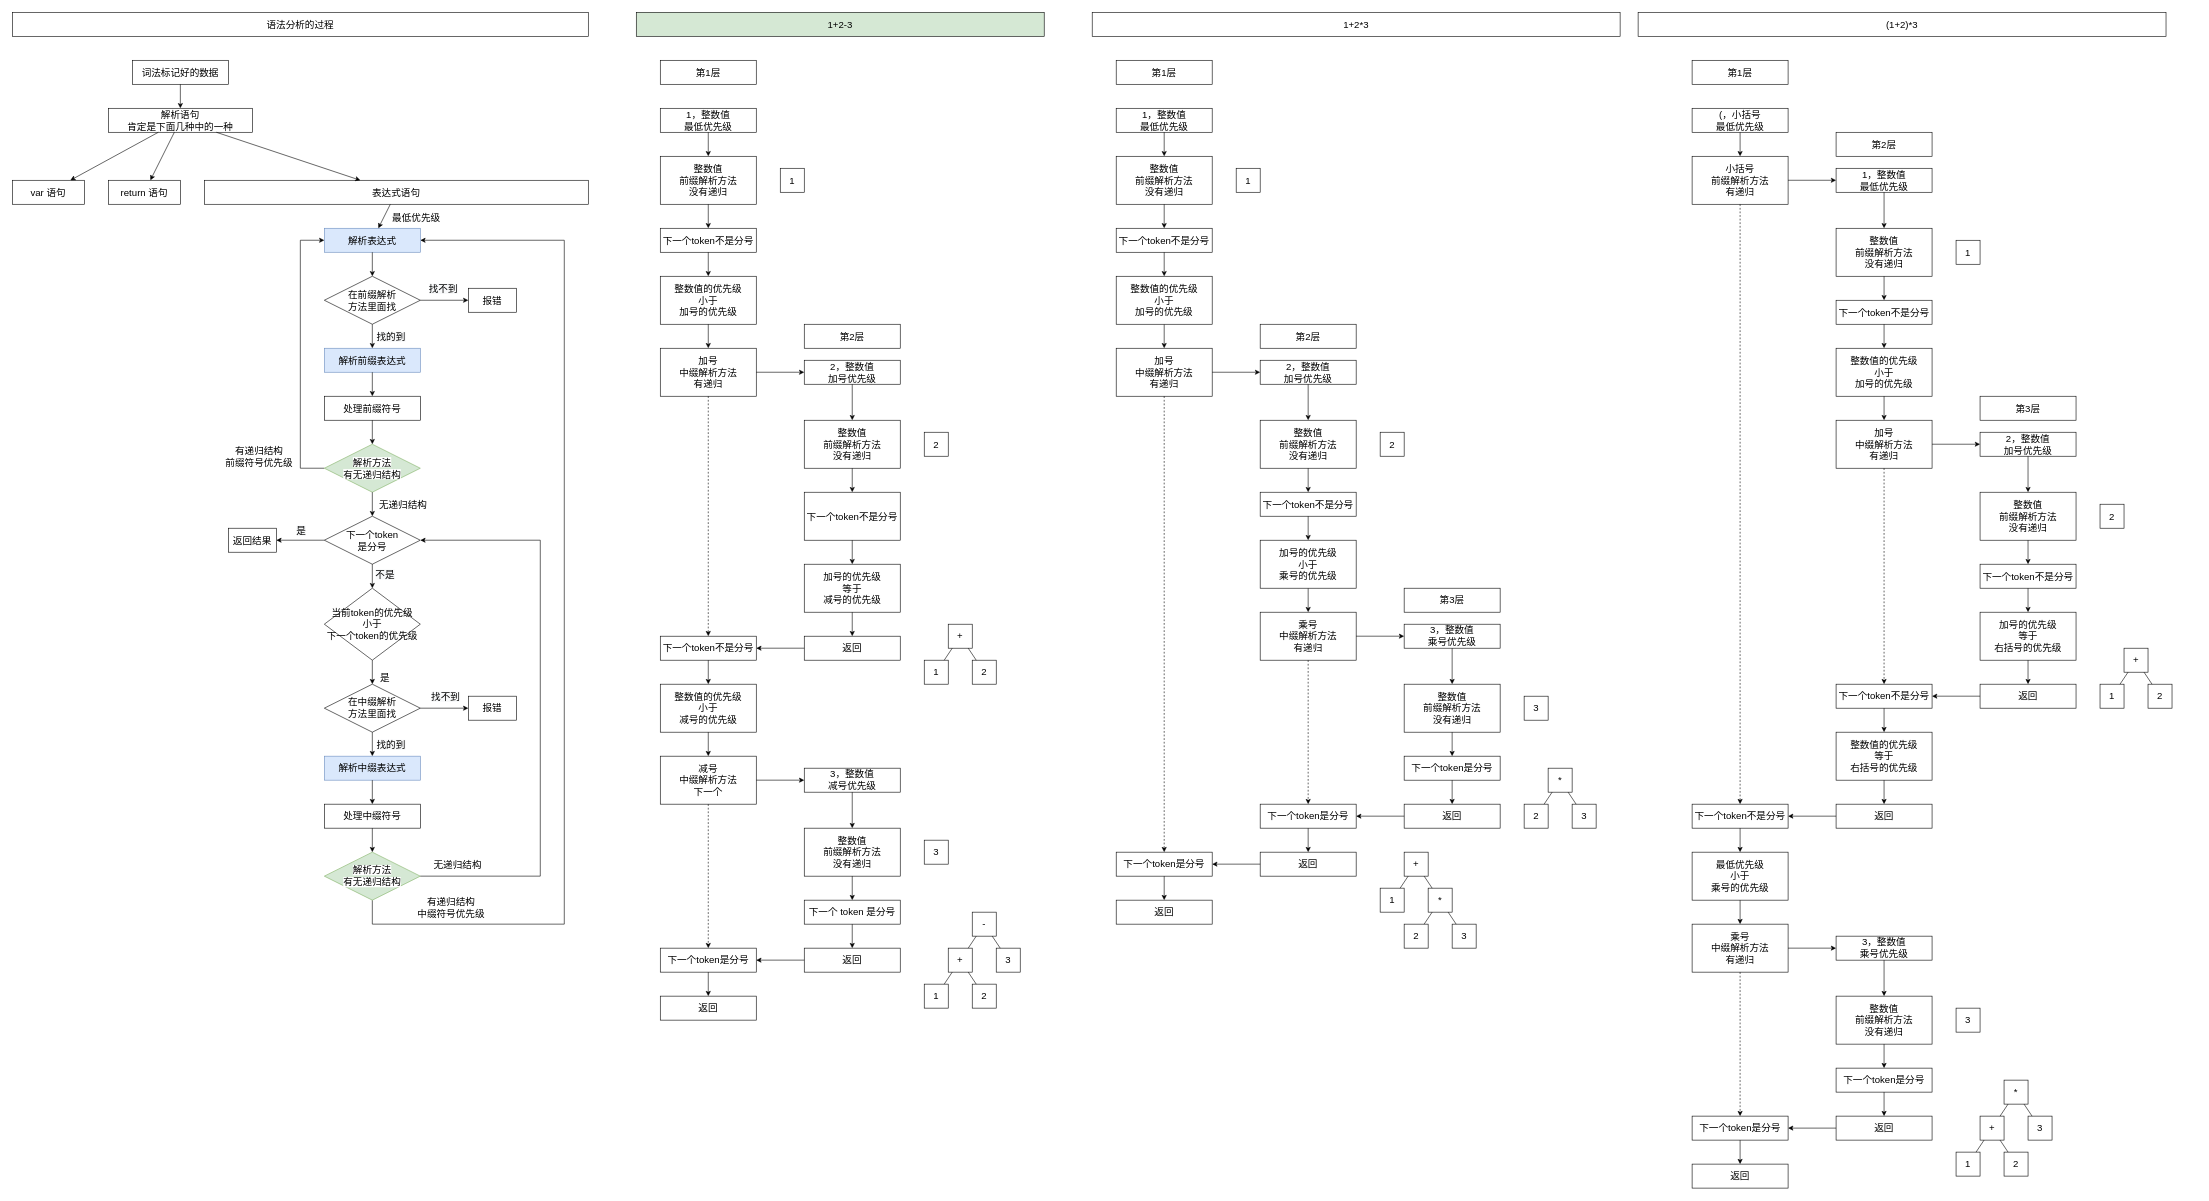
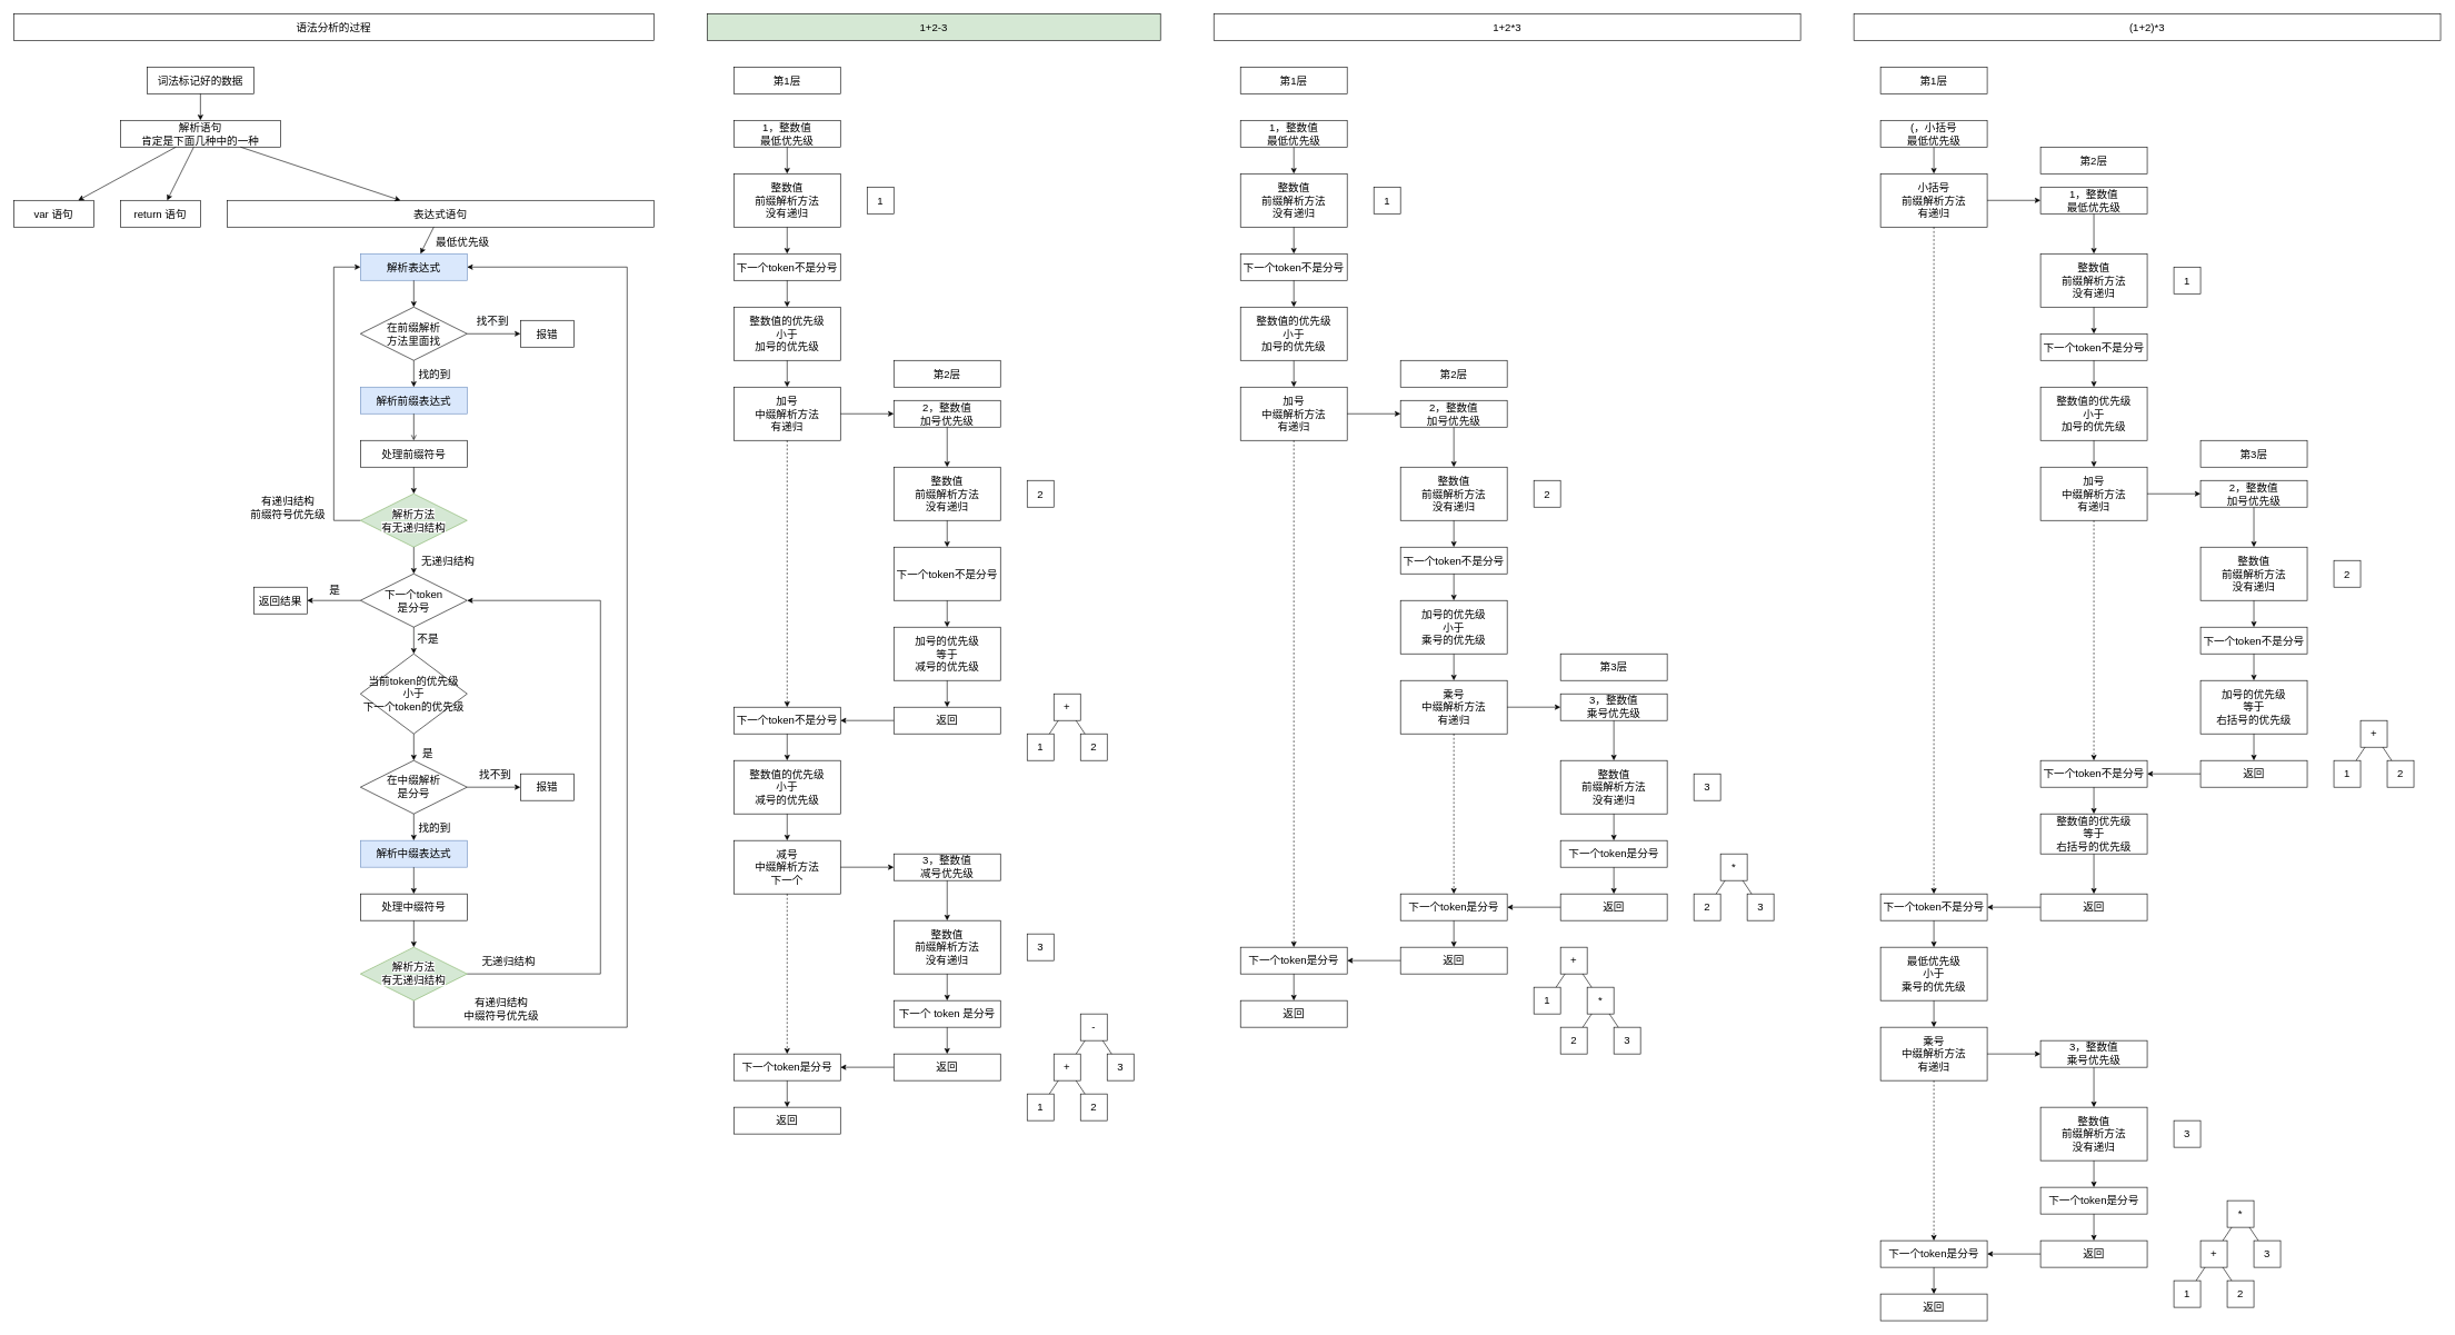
- <mxCell id="115" value="(1+2)*3" style="rounded=0;whiteSpace=wrap;html=1;fontSize=16;" parent="1" vertex="1"><mxGeometry x="2730" y="20" width="880" height="40" as="geometry" /></mxCell>
+ <mxCell id="115" value="(1+2)*3" style="rounded=0;whiteSpace=wrap;html=1;fontSize=16;" parent="1" vertex="1"><mxGeometry x="2780" width="880" height="40" as="geometry" y="20" /></mxCell>
- <mxCell id="51" value="" style="endArrow=classic;html=1;rounded=0;fontSize=16;" parent="1" source="9" target="50" edge="1"><mxGeometry width="50" height="50" relative="1" as="geometry"><mxPoint x="1050" y="420" as="sourcePoint" /><mxPoint x="1050" y="480" as="targetPoint" /></mxGeometry></mxCell>
+ <mxCell id="51" value="" style="endArrow=open;html=1;rounded=0;fontSize=16;" parent="1" source="9" target="50" edge="1"><mxGeometry width="50" height="50" relative="1" as="geometry"><mxPoint x="1050" y="420" as="sourcePoint" /><mxPoint x="1050" y="480" as="targetPoint" /></mxGeometry></mxCell>
- <mxCell id="25" value="在中缀解析&lt;br style=&quot;font-size: 16px;&quot;&gt;方法里面找" style="rhombus;whiteSpace=wrap;html=1;fontSize=16;" parent="1" vertex="1"><mxGeometry x="540" y="1140" width="160" height="80" as="geometry" /></mxCell>
+ <mxCell id="25" value="在中缀解析&lt;br style=&quot;font-size: 16px;&quot;&gt;是分号" style="rhombus;whiteSpace=wrap;html=1;fontSize=16;" parent="1" vertex="1"><mxGeometry x="540" y="1140" width="160" height="80" as="geometry" /></mxCell>
- <mxCell id="195" value="整数值的优先级&lt;br style=&quot;font-size: 16px&quot;&gt;等于&lt;br&gt;右括号的优先级" style="rounded=0;whiteSpace=wrap;html=1;fontSize=16;" vertex="1" parent="1"><mxGeometry x="3060" y="1220" width="160" height="80" as="geometry" /></mxCell>
+ <mxCell id="195" value="整数值的优先级&lt;br style=&quot;font-size: 16px&quot;&gt;等于&lt;br&gt;右括号的优先级" style="rounded=0;whiteSpace=wrap;html=1;fontSize=16;" vertex="1" parent="1"><mxGeometry x="3060" y="1220" width="160" height="60" as="geometry" /></mxCell>
